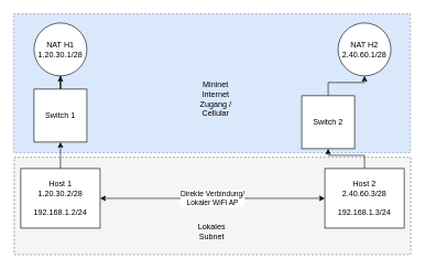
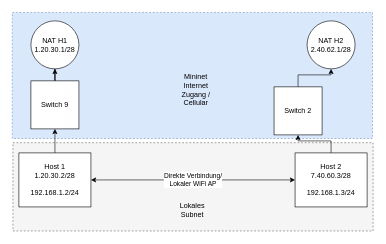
- <mxCell id="14" value="NAT H2&lt;br&gt;2.40.60.1/28" style="ellipse;whiteSpace=wrap;html=1;" parent="1" vertex="1"><mxGeometry x="511" y="34" width="80" height="80" as="geometry" /></mxCell>
+ <mxCell id="14" value="NAT H2&lt;br&gt;2.40.62.1/28" style="ellipse;whiteSpace=wrap;html=1;" parent="1" vertex="1"><mxGeometry x="511" y="34" width="80" height="80" as="geometry" /></mxCell>
- <mxCell id="10" value="Switch 1" style="whiteSpace=wrap;html=1;aspect=fixed;" parent="1" vertex="1"><mxGeometry x="51" y="134" width="80" height="80" as="geometry" /></mxCell>
+ <mxCell id="10" value="Switch 9" style="whiteSpace=wrap;html=1;aspect=fixed;" parent="1" vertex="1"><mxGeometry x="51" y="134" width="80" height="80" as="geometry" /></mxCell>
- <mxCell id="8" value="&lt;div&gt;Host 2&lt;br&gt;&lt;/div&gt;&lt;div&gt;2.40.60.3/28&lt;/div&gt;&lt;div&gt;&lt;br&gt;&lt;/div&gt;&lt;div&gt;192.168.1.3/24&lt;br&gt;&lt;/div&gt;" style="whiteSpace=wrap;html=1;" parent="1" vertex="1"><mxGeometry x="491" y="254" width="120" height="90" as="geometry" /></mxCell>
+ <mxCell id="8" value="&lt;div&gt;Host 2&lt;br&gt;&lt;/div&gt;&lt;div&gt;7.40.60.3/28&lt;/div&gt;&lt;div&gt;&lt;br&gt;&lt;/div&gt;&lt;div&gt;192.168.1.3/24&lt;br&gt;&lt;/div&gt;" style="whiteSpace=wrap;html=1;" parent="1" vertex="1"><mxGeometry x="491" y="254" width="120" height="90" as="geometry" /></mxCell>
